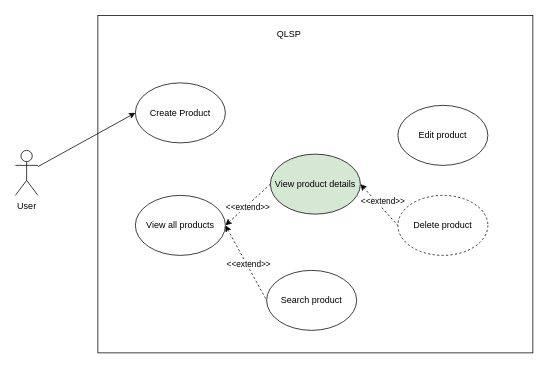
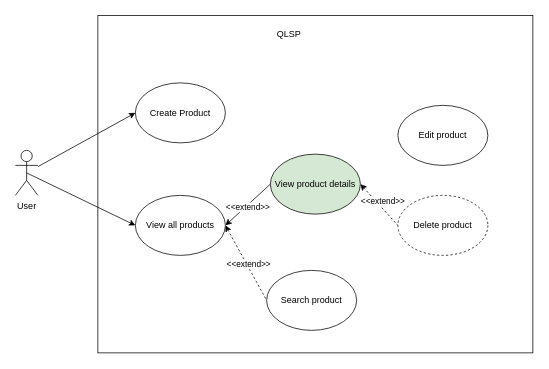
- <mxCell id="8" style="rounded=0;orthogonalLoop=1;jettySize=auto;html=1;exitX=1;exitY=0.5;exitDx=0;exitDy=0;entryX=0;entryY=0.5;entryDx=0;entryDy=0;dashed=1;startArrow=classic;startFill=1;endArrow=none;" edge="1" parent="1" source="12" target="16"><mxGeometry relative="1" as="geometry" /></mxCell>
+ <mxCell id="8" style="rounded=0;orthogonalLoop=1;jettySize=auto;html=1;exitX=1;exitY=0.5;exitDx=0;exitDy=0;entryX=0;entryY=0.5;entryDx=0;entryDy=0;dashed=0;startArrow=classic;startFill=1;endArrow=none;" edge="1" parent="1" source="12" target="16"><mxGeometry relative="1" as="geometry" /></mxCell>
+ <mxCell id="4" style="rounded=0;orthogonalLoop=1;jettySize=auto;html=1;exitX=0.5;exitY=0.5;exitDx=0;exitDy=0;exitPerimeter=0;entryX=0;entryY=0.5;entryDx=0;entryDy=0;" edge="1" parent="1" source="5" target="12"><mxGeometry relative="1" as="geometry" /></mxCell>
